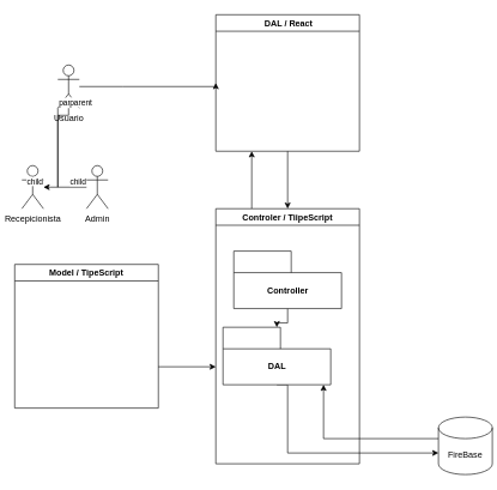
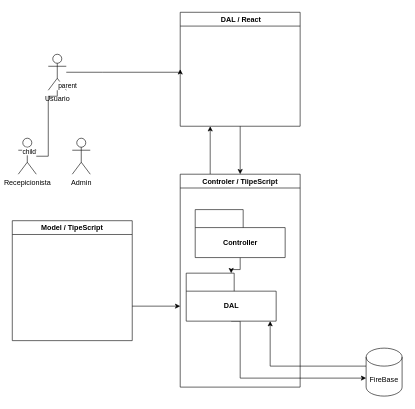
- <mxCell id="21" value="" style="endArrow=classic;html=1;edgeStyle=orthogonalEdgeStyle;rounded=0;" edge="1" parent="1" source="3" target="16"><mxGeometry relative="1" as="geometry"><mxPoint x="60" y="160" as="sourcePoint" /><mxPoint x="50" y="240" as="targetPoint" /><Array as="points"><mxPoint x="95" y="160" /><mxPoint x="80" y="160" /><mxPoint x="80" y="260" /></Array></mxGeometry></mxCell>
+ <mxCell id="21" value="" style="endArrow=none;html=1;edgeStyle=orthogonalEdgeStyle;rounded=0;" edge="1" parent="1" source="3" target="16"><mxGeometry relative="1" as="geometry"><mxPoint x="60" y="160" as="sourcePoint" /><mxPoint x="50" y="240" as="targetPoint" /><Array as="points"><mxPoint x="95" y="160" /><mxPoint x="80" y="160" /><mxPoint x="80" y="260" /></Array></mxGeometry></mxCell>
- <mxCell id="18" value="" style="endArrow=none;html=1;edgeStyle=orthogonalEdgeStyle;rounded=0;" edge="1" parent="1" source="3" target="17"><mxGeometry relative="1" as="geometry"><mxPoint x="130" y="270" as="sourcePoint" /><mxPoint x="290" y="270" as="targetPoint" /><Array as="points"><mxPoint x="80" y="260" /></Array></mxGeometry></mxCell>
- <mxCell id="19" value="parent" style="edgeLabel;resizable=0;html=1;align=left;verticalAlign=bottom;" connectable="0" vertex="1" parent="18"><mxGeometry x="-1" relative="1" as="geometry" /></mxCell>
- <mxCell id="20" value="child" style="edgeLabel;resizable=0;html=1;align=right;verticalAlign=bottom;" connectable="0" vertex="1" parent="18"><mxGeometry x="1" relative="1" as="geometry" /></mxCell>
- <mxCell id="13" value="FireBase" style="shape=cylinder3;whiteSpace=wrap;html=1;boundedLbl=1;backgroundOutline=1;size=15;" vertex="1" parent="1"><mxGeometry x="610" y="580" width="75" height="80" as="geometry" /></mxCell>
+ <mxCell id="13" value="FireBase" style="shape=cylinder3;whiteSpace=wrap;html=1;boundedLbl=1;backgroundOutline=1;size=15;" vertex="1" parent="1"><mxGeometry x="610" y="580" width="60" height="80" as="geometry" /></mxCell>
